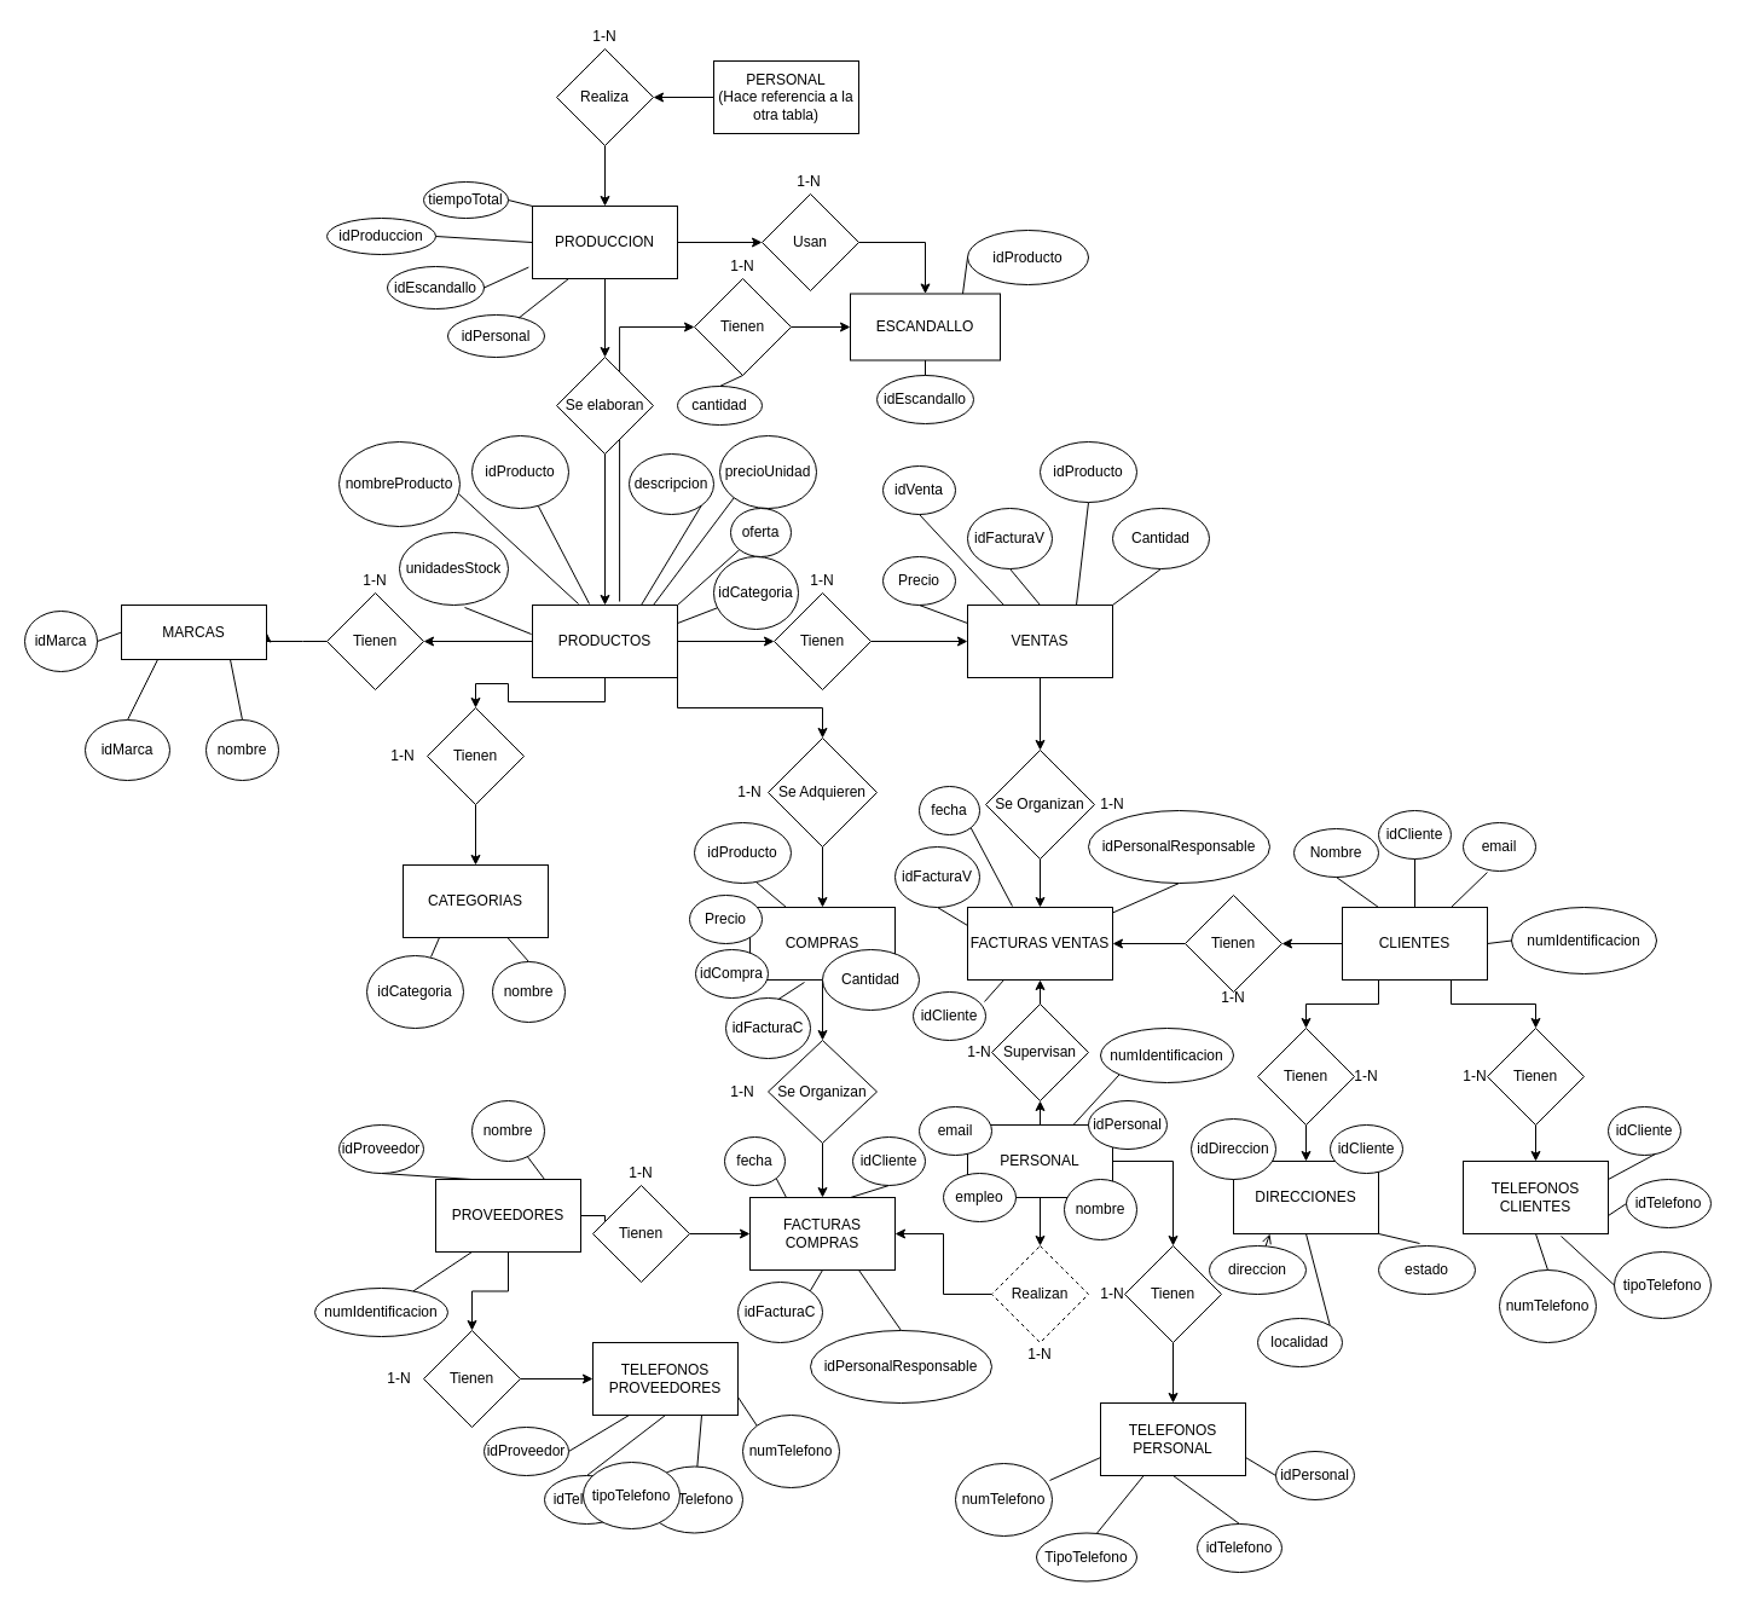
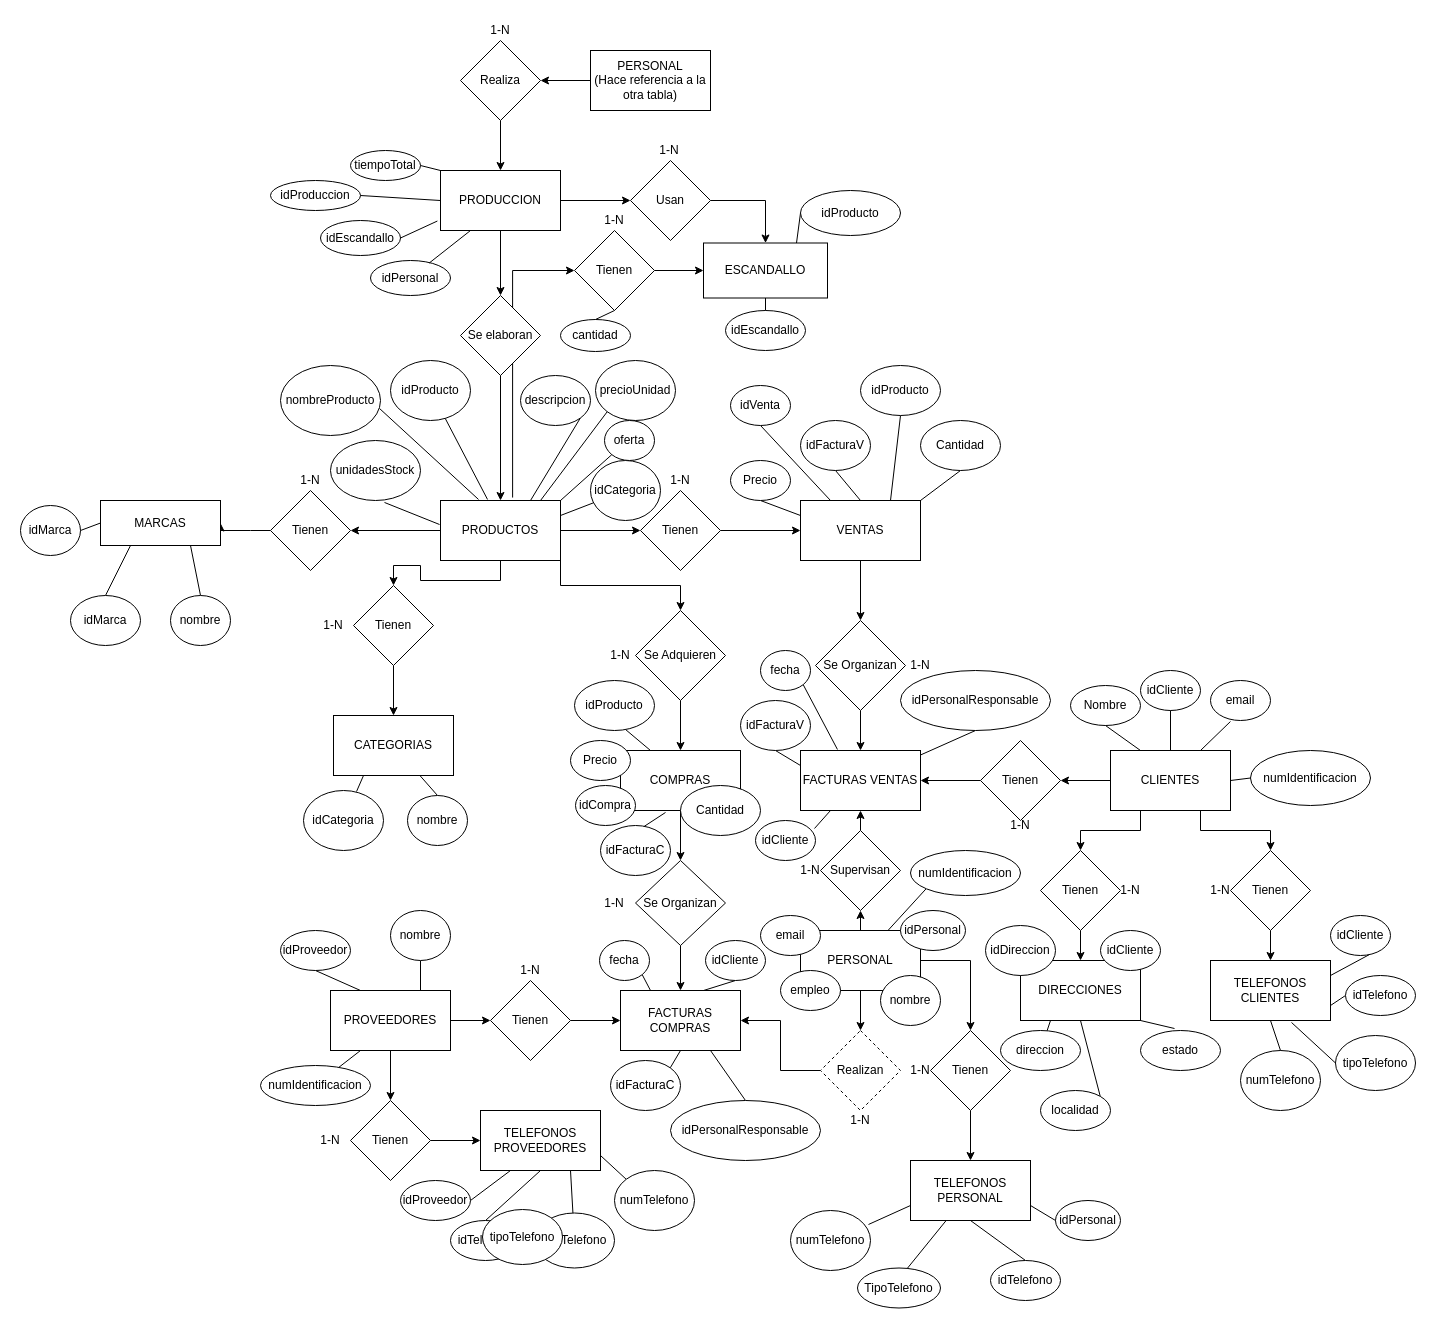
- <mxCell id="51" value="PROVEEDORES" style="rounded=0;whiteSpace=wrap;html=1;" parent="1" vertex="1"><mxGeometry x="360" y="975" width="120" height="60" as="geometry" /></mxCell>
+ <mxCell id="51" value="PROVEEDORES" style="rounded=0;whiteSpace=wrap;html=1;" parent="1" vertex="1"><mxGeometry x="330" y="990" width="120" height="60" as="geometry" /></mxCell>
- <mxCell id="124" value="" style="endArrow=open;html=1;entryX=0.25;entryY=1;entryDx=0;entryDy=0;" parent="1" source="131" target="43" edge="1"><mxGeometry width="50" height="50" relative="1" as="geometry"><mxPoint x="995" y="1040" as="sourcePoint" /><mxPoint x="1155" y="1040" as="targetPoint" /></mxGeometry></mxCell>
+ <mxCell id="124" value="" style="endArrow=none;html=1;entryX=0.25;entryY=1;entryDx=0;entryDy=0;" parent="1" source="131" target="43" edge="1"><mxGeometry width="50" height="50" relative="1" as="geometry"><mxPoint x="995" y="1040" as="sourcePoint" /><mxPoint x="1155" y="1040" as="targetPoint" /></mxGeometry></mxCell>
- <mxCell id="56" value="TELEFONOS PROVEEDORES" style="rounded=0;whiteSpace=wrap;html=1;" parent="1" vertex="1"><mxGeometry x="490" y="1110" width="120" height="60" as="geometry" /></mxCell>
+ <mxCell id="56" value="TELEFONOS PROVEEDORES" style="rounded=0;whiteSpace=wrap;html=1;" parent="1" vertex="1"><mxGeometry x="480" y="1110" width="120" height="60" as="geometry" /></mxCell>
